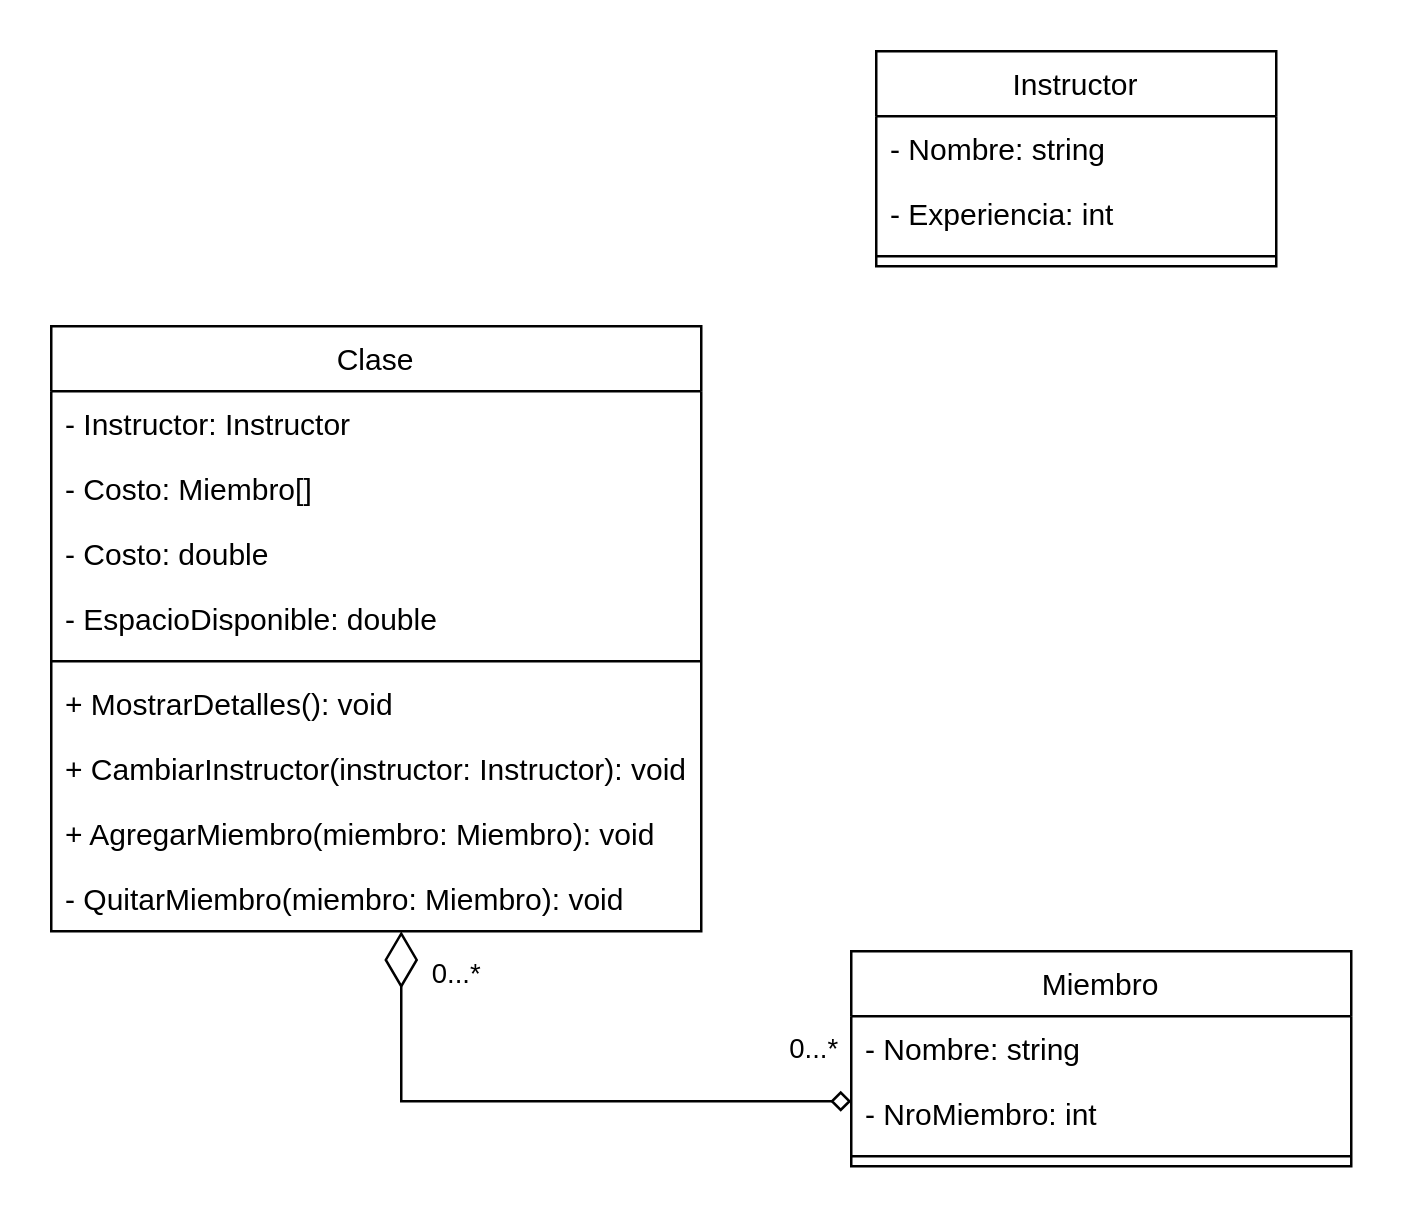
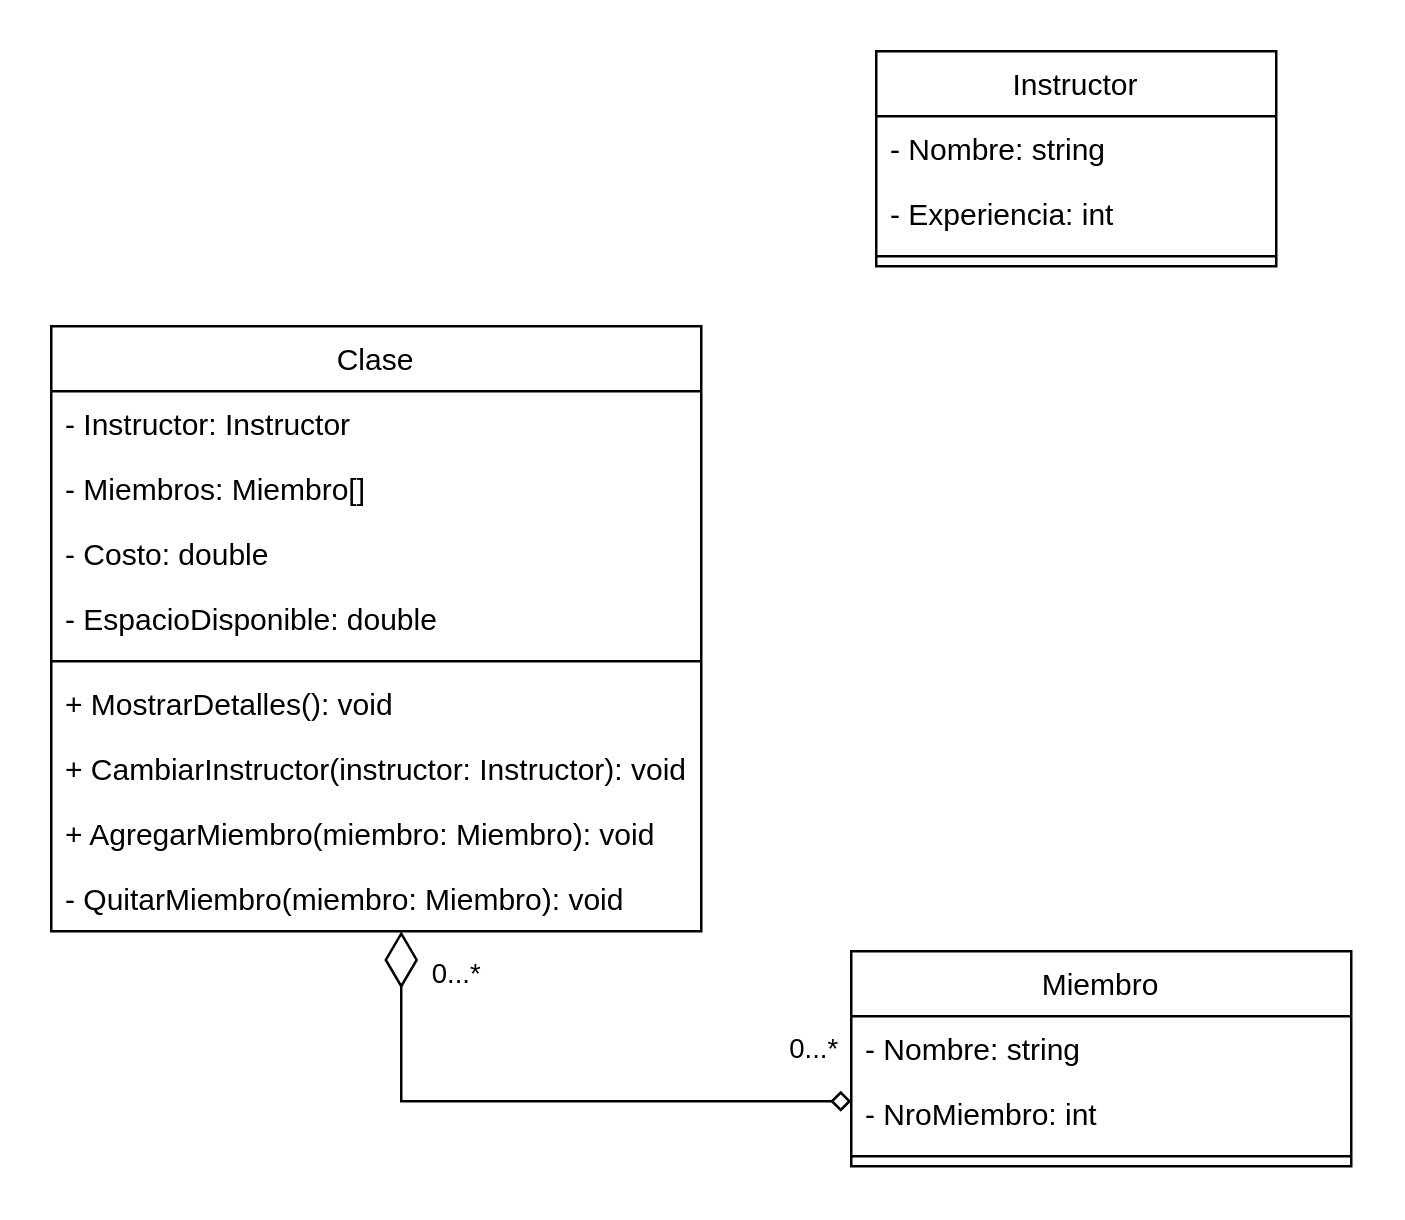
- <mxCell id="11" value="- Costo: Miembro[]" style="text;align=left;verticalAlign=top;spacingLeft=4;spacingRight=4;overflow=hidden;rotatable=0;points=[[0,0.5],[1,0.5]];portConstraint=eastwest;" vertex="1" parent="9"><mxGeometry y="52" width="260" height="26" as="geometry" /></mxCell>
+ <mxCell id="11" value="- Miembros: Miembro[]" style="text;align=left;verticalAlign=top;spacingLeft=4;spacingRight=4;overflow=hidden;rotatable=0;points=[[0,0.5],[1,0.5]];portConstraint=eastwest;" vertex="1" parent="9"><mxGeometry y="52" width="260" height="26" as="geometry" /></mxCell>
